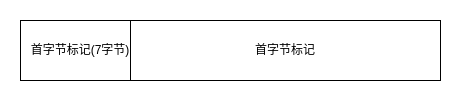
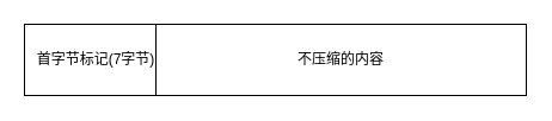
- <mxCell id="3" value="首字节标记" style="rounded=0;whiteSpace=wrap;html=1;" vertex="1" parent="1"><mxGeometry x="130" y="20" width="310" height="60" as="geometry" /></mxCell>
+ <mxCell id="3" value="不压缩的内容" style="rounded=0;whiteSpace=wrap;html=1;" vertex="1" parent="1"><mxGeometry x="130" y="20" width="310" height="60" as="geometry" /></mxCell>
